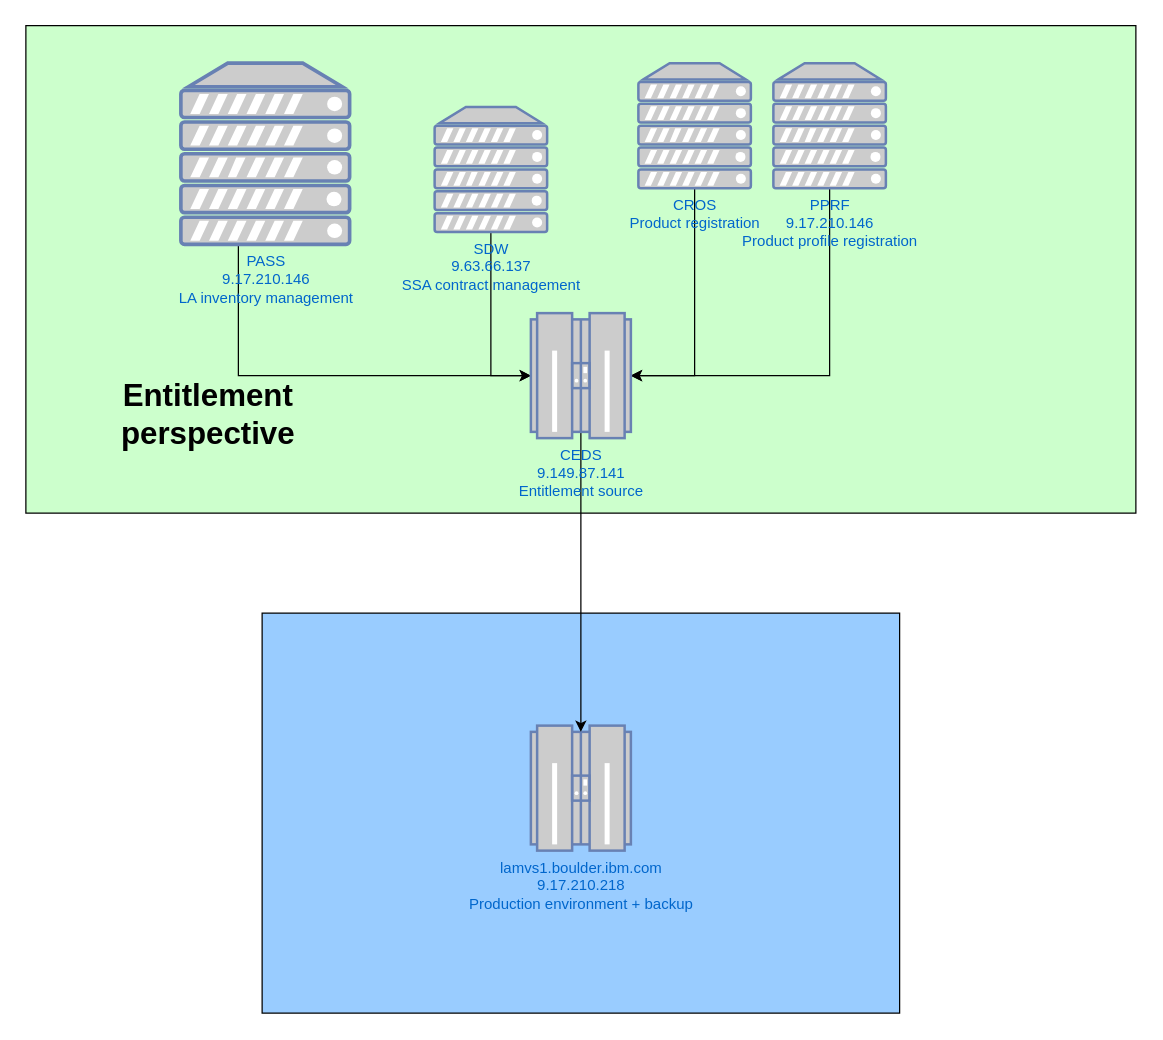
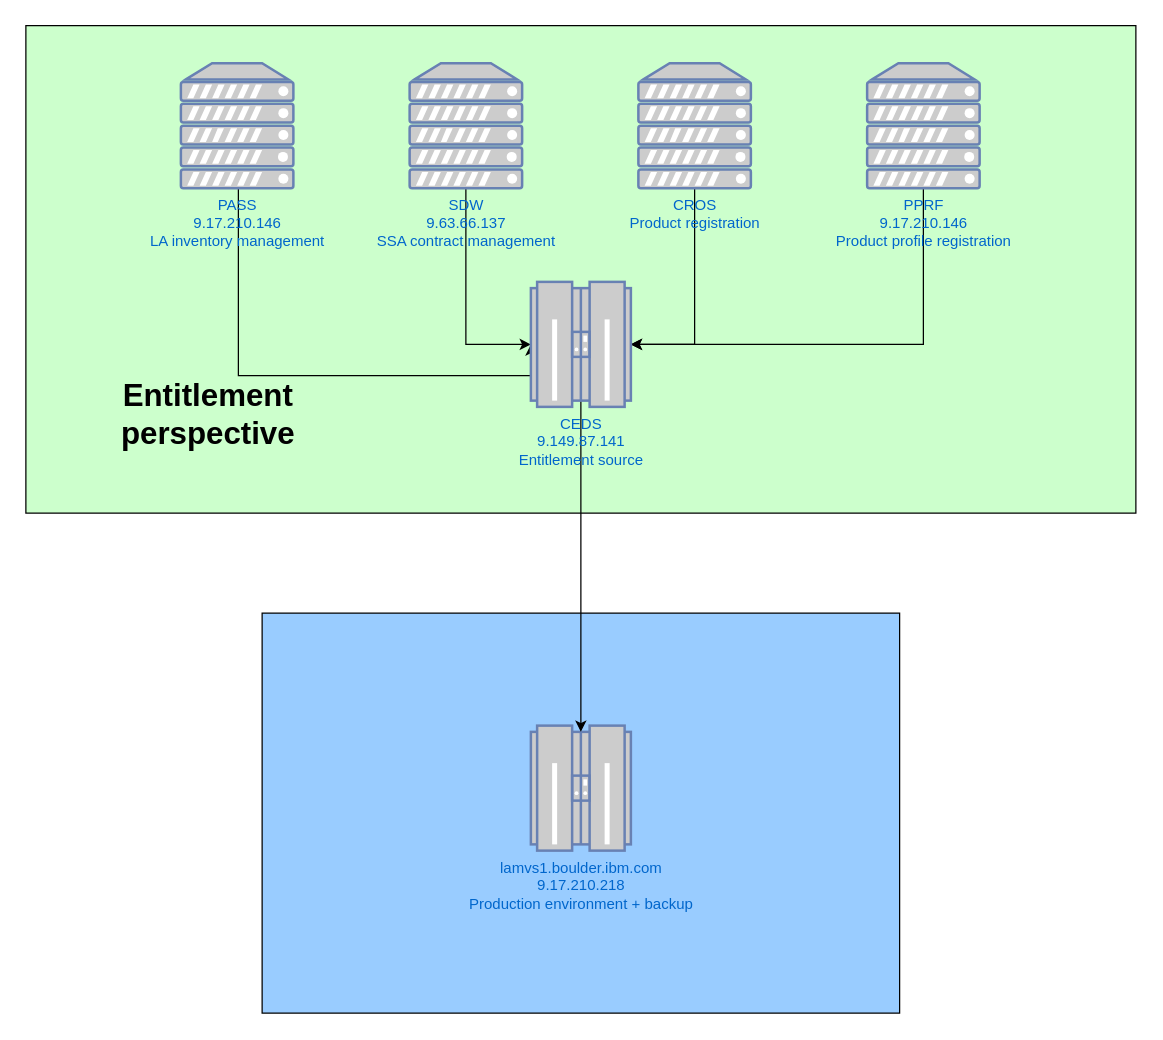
- <mxCell id="12" value="&lt;div&gt;PPRF&lt;/div&gt;&lt;div&gt;9.17.210.146&lt;/div&gt;&lt;div&gt;Product profile registration&lt;br&gt;&lt;/div&gt;" style="fontColor=#0066CC;verticalAlign=top;verticalLabelPosition=bottom;labelPosition=center;align=center;html=1;outlineConnect=0;fillColor=#CCCCCC;strokeColor=#6881B3;gradientColor=none;gradientDirection=north;strokeWidth=2;shape=mxgraph.networks.server;" vertex="1" parent="1"><mxGeometry x="618" y="50" width="90" height="100" as="geometry" /></mxCell>
+ <mxCell id="12" value="&lt;div&gt;PPRF&lt;/div&gt;&lt;div&gt;9.17.210.146&lt;/div&gt;&lt;div&gt;Product profile registration&lt;br&gt;&lt;/div&gt;" style="fontColor=#0066CC;verticalAlign=top;verticalLabelPosition=bottom;labelPosition=center;align=center;html=1;outlineConnect=0;fillColor=#CCCCCC;strokeColor=#6881B3;gradientColor=none;gradientDirection=north;strokeWidth=2;shape=mxgraph.networks.server;" vertex="1" parent="1"><mxGeometry x="693" y="50" width="90" height="100" as="geometry" /></mxCell>
- <mxCell id="8" value="&lt;div&gt;PASS&lt;/div&gt;&lt;div&gt;9.17.210.146&lt;/div&gt;&lt;div&gt;LA inventory management&lt;br&gt;&lt;/div&gt;" style="fontColor=#0066CC;verticalAlign=top;verticalLabelPosition=bottom;labelPosition=center;align=center;html=1;outlineConnect=0;fillColor=#CCCCCC;strokeColor=#6881B3;gradientColor=none;gradientDirection=north;strokeWidth=2;shape=mxgraph.networks.server;" vertex="1" parent="1"><mxGeometry x="144" y="50" width="135" height="145" as="geometry" /></mxCell>
+ <mxCell id="8" value="&lt;div&gt;PASS&lt;/div&gt;&lt;div&gt;9.17.210.146&lt;/div&gt;&lt;div&gt;LA inventory management&lt;br&gt;&lt;/div&gt;" style="fontColor=#0066CC;verticalAlign=top;verticalLabelPosition=bottom;labelPosition=center;align=center;html=1;outlineConnect=0;fillColor=#CCCCCC;strokeColor=#6881B3;gradientColor=none;gradientDirection=north;strokeWidth=2;shape=mxgraph.networks.server;" vertex="1" parent="1"><mxGeometry x="144" y="50" width="90" height="100" as="geometry" /></mxCell>
- <mxCell id="10" value="&lt;div&gt;SDW&lt;/div&gt;&lt;div&gt;9.63.66.137&lt;/div&gt;&lt;div&gt;SSA contract management&lt;br&gt;&lt;/div&gt;" style="fontColor=#0066CC;verticalAlign=top;verticalLabelPosition=bottom;labelPosition=center;align=center;html=1;outlineConnect=0;fillColor=#CCCCCC;strokeColor=#6881B3;gradientColor=none;gradientDirection=north;strokeWidth=2;shape=mxgraph.networks.server;" vertex="1" parent="1"><mxGeometry x="347" y="85" width="90" height="100" as="geometry" /></mxCell>
+ <mxCell id="10" value="&lt;div&gt;SDW&lt;/div&gt;&lt;div&gt;9.63.66.137&lt;/div&gt;&lt;div&gt;SSA contract management&lt;br&gt;&lt;/div&gt;" style="fontColor=#0066CC;verticalAlign=top;verticalLabelPosition=bottom;labelPosition=center;align=center;html=1;outlineConnect=0;fillColor=#CCCCCC;strokeColor=#6881B3;gradientColor=none;gradientDirection=north;strokeWidth=2;shape=mxgraph.networks.server;" vertex="1" parent="1"><mxGeometry x="327" y="50" width="90" height="100" as="geometry" /></mxCell>
- <mxCell id="14" value="&lt;div&gt;CEDS&lt;/div&gt;&lt;div&gt;9.149.87.141&lt;/div&gt;&lt;div&gt;Entitlement source&lt;br&gt;&lt;/div&gt;" style="fontColor=#0066CC;verticalAlign=top;verticalLabelPosition=bottom;labelPosition=center;align=center;html=1;outlineConnect=0;fillColor=#CCCCCC;strokeColor=#6881B3;gradientColor=none;gradientDirection=north;strokeWidth=2;shape=mxgraph.networks.mainframe;" vertex="1" parent="1"><mxGeometry x="424" y="250" width="80" height="100" as="geometry" /></mxCell>
+ <mxCell id="14" value="&lt;div&gt;CEDS&lt;/div&gt;&lt;div&gt;9.149.87.141&lt;/div&gt;&lt;div&gt;Entitlement source&lt;br&gt;&lt;/div&gt;" style="fontColor=#0066CC;verticalAlign=top;verticalLabelPosition=bottom;labelPosition=center;align=center;html=1;outlineConnect=0;fillColor=#CCCCCC;strokeColor=#6881B3;gradientColor=none;gradientDirection=north;strokeWidth=2;shape=mxgraph.networks.mainframe;" vertex="1" parent="1"><mxGeometry x="424" y="225" width="80" height="100" as="geometry" /></mxCell>
